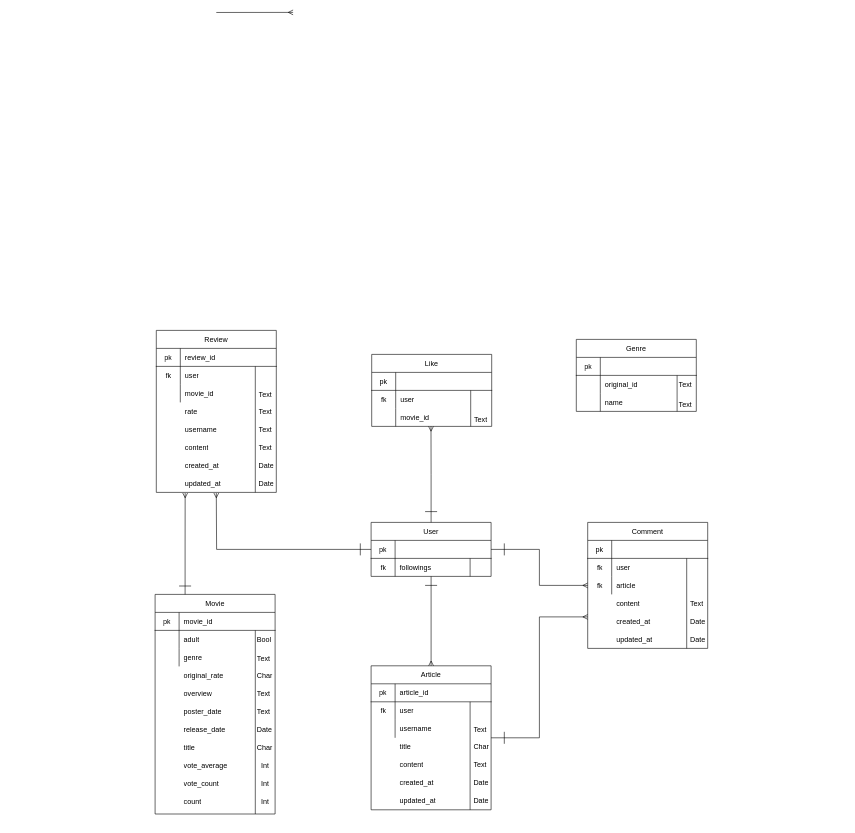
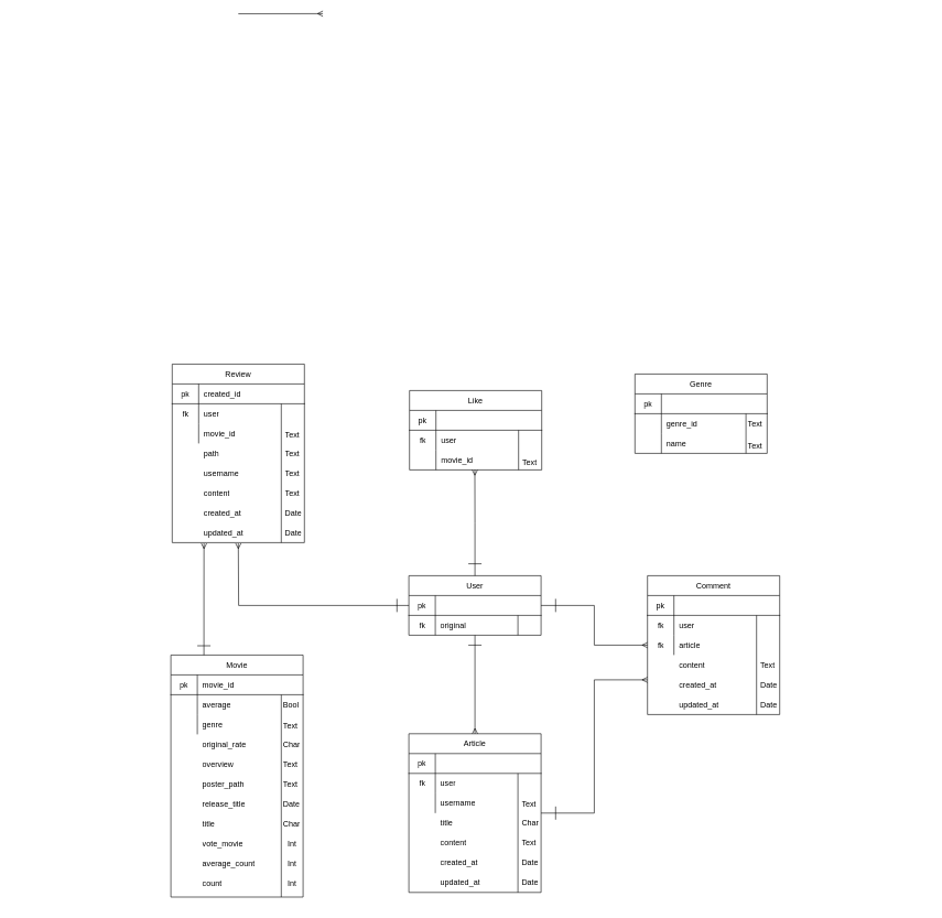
- <mxCell id="82" value="review_id" style="shape=partialRectangle;html=1;whiteSpace=wrap;connectable=0;fillColor=none;top=0;left=0;bottom=0;right=0;align=left;spacingLeft=6;overflow=hidden;" vertex="1" parent="80"><mxGeometry x="40" width="160" height="30" as="geometry" /></mxCell>
+ <mxCell id="82" value="created_id" style="shape=partialRectangle;html=1;whiteSpace=wrap;connectable=0;fillColor=none;top=0;left=0;bottom=0;right=0;align=left;spacingLeft=6;overflow=hidden;" vertex="1" parent="80"><mxGeometry x="40" width="160" height="30" as="geometry" /></mxCell>
- <mxCell id="14" value="original_id" style="shape=partialRectangle;html=1;whiteSpace=wrap;connectable=0;fillColor=none;top=0;left=0;bottom=0;right=0;align=left;spacingLeft=6;overflow=hidden;verticalAlign=middle;horizontal=1;allowArrows=1;recursiveResize=1;" vertex="1" parent="12"><mxGeometry x="40" width="160" height="30" as="geometry" /></mxCell>
+ <mxCell id="14" value="genre_id" style="shape=partialRectangle;html=1;whiteSpace=wrap;connectable=0;fillColor=none;top=0;left=0;bottom=0;right=0;align=left;spacingLeft=6;overflow=hidden;verticalAlign=middle;horizontal=1;allowArrows=1;recursiveResize=1;" vertex="1" parent="12"><mxGeometry x="40" width="160" height="30" as="geometry" /></mxCell>
- <mxCell id="89" value="rate" style="shape=partialRectangle;html=1;whiteSpace=wrap;connectable=0;fillColor=none;top=0;left=0;bottom=0;right=0;align=left;spacingLeft=6;overflow=hidden;" vertex="1" parent="78"><mxGeometry x="40" y="120" width="140" height="30" as="geometry" /></mxCell>
+ <mxCell id="89" value="path" style="shape=partialRectangle;html=1;whiteSpace=wrap;connectable=0;fillColor=none;top=0;left=0;bottom=0;right=0;align=left;spacingLeft=6;overflow=hidden;" vertex="1" parent="78"><mxGeometry x="40" y="120" width="140" height="30" as="geometry" /></mxCell>
- <mxCell id="118" value="followings" style="shape=partialRectangle;html=1;whiteSpace=wrap;connectable=0;fillColor=none;top=0;left=0;bottom=0;right=0;align=left;spacingLeft=6;overflow=hidden;" vertex="1" parent="116"><mxGeometry x="40" width="160" height="30" as="geometry" /></mxCell>
+ <mxCell id="118" value="original" style="shape=partialRectangle;html=1;whiteSpace=wrap;connectable=0;fillColor=none;top=0;left=0;bottom=0;right=0;align=left;spacingLeft=6;overflow=hidden;" vertex="1" parent="116"><mxGeometry x="40" width="160" height="30" as="geometry" /></mxCell>
- <mxCell id="62" value="adult" style="shape=partialRectangle;html=1;whiteSpace=wrap;connectable=0;fillColor=none;top=0;left=0;bottom=0;right=0;align=left;spacingLeft=6;overflow=hidden;" vertex="1" parent="60"><mxGeometry x="40" width="160" height="30" as="geometry" /></mxCell>
+ <mxCell id="62" value="average" style="shape=partialRectangle;html=1;whiteSpace=wrap;connectable=0;fillColor=none;top=0;left=0;bottom=0;right=0;align=left;spacingLeft=6;overflow=hidden;" vertex="1" parent="60"><mxGeometry x="40" width="160" height="30" as="geometry" /></mxCell>
- <mxCell id="149" value="article_id" style="shape=partialRectangle;html=1;whiteSpace=wrap;connectable=0;fillColor=none;top=0;left=0;bottom=0;right=0;align=left;spacingLeft=6;overflow=hidden;" vertex="1" parent="147"><mxGeometry x="40" width="160" height="30" as="geometry" /></mxCell>
- <mxCell id="68" value="poster_date" style="shape=partialRectangle;html=1;whiteSpace=wrap;connectable=0;fillColor=none;top=0;left=0;bottom=0;right=0;align=left;spacingLeft=6;overflow=hidden;" vertex="1" parent="55"><mxGeometry x="40" y="180" width="140" height="30" as="geometry" /></mxCell>
+ <mxCell id="68" value="poster_path" style="shape=partialRectangle;html=1;whiteSpace=wrap;connectable=0;fillColor=none;top=0;left=0;bottom=0;right=0;align=left;spacingLeft=6;overflow=hidden;" vertex="1" parent="55"><mxGeometry x="40" y="180" width="140" height="30" as="geometry" /></mxCell>
- <mxCell id="69" value="release_date" style="shape=partialRectangle;html=1;whiteSpace=wrap;connectable=0;fillColor=none;top=0;left=0;bottom=0;right=0;align=left;spacingLeft=6;overflow=hidden;" vertex="1" parent="55"><mxGeometry x="40" y="210" width="140" height="30" as="geometry" /></mxCell>
+ <mxCell id="69" value="release_title" style="shape=partialRectangle;html=1;whiteSpace=wrap;connectable=0;fillColor=none;top=0;left=0;bottom=0;right=0;align=left;spacingLeft=6;overflow=hidden;" vertex="1" parent="55"><mxGeometry x="40" y="210" width="140" height="30" as="geometry" /></mxCell>
- <mxCell id="71" value="vote_average" style="shape=partialRectangle;html=1;whiteSpace=wrap;connectable=0;fillColor=none;top=0;left=0;bottom=0;right=0;align=left;spacingLeft=6;overflow=hidden;" vertex="1" parent="55"><mxGeometry x="40" y="270" width="140" height="30" as="geometry" /></mxCell>
+ <mxCell id="71" value="vote_movie" style="shape=partialRectangle;html=1;whiteSpace=wrap;connectable=0;fillColor=none;top=0;left=0;bottom=0;right=0;align=left;spacingLeft=6;overflow=hidden;" vertex="1" parent="55"><mxGeometry x="40" y="270" width="140" height="30" as="geometry" /></mxCell>
- <mxCell id="72" value="vote_count" style="shape=partialRectangle;html=1;whiteSpace=wrap;connectable=0;fillColor=none;top=0;left=0;bottom=0;right=0;align=left;spacingLeft=6;overflow=hidden;" vertex="1" parent="55"><mxGeometry x="40" y="300" width="140" height="30" as="geometry" /></mxCell>
+ <mxCell id="72" value="average_count" style="shape=partialRectangle;html=1;whiteSpace=wrap;connectable=0;fillColor=none;top=0;left=0;bottom=0;right=0;align=left;spacingLeft=6;overflow=hidden;" vertex="1" parent="55"><mxGeometry x="40" y="300" width="140" height="30" as="geometry" /></mxCell>
